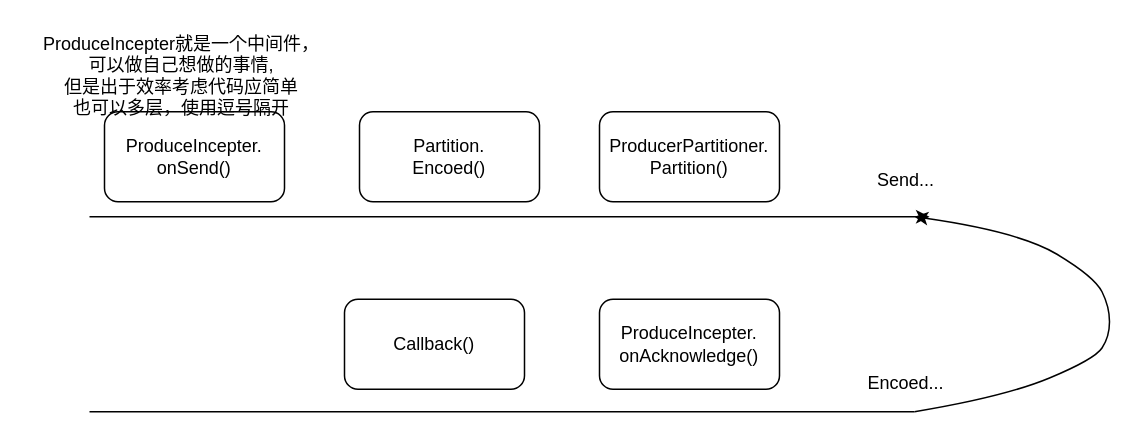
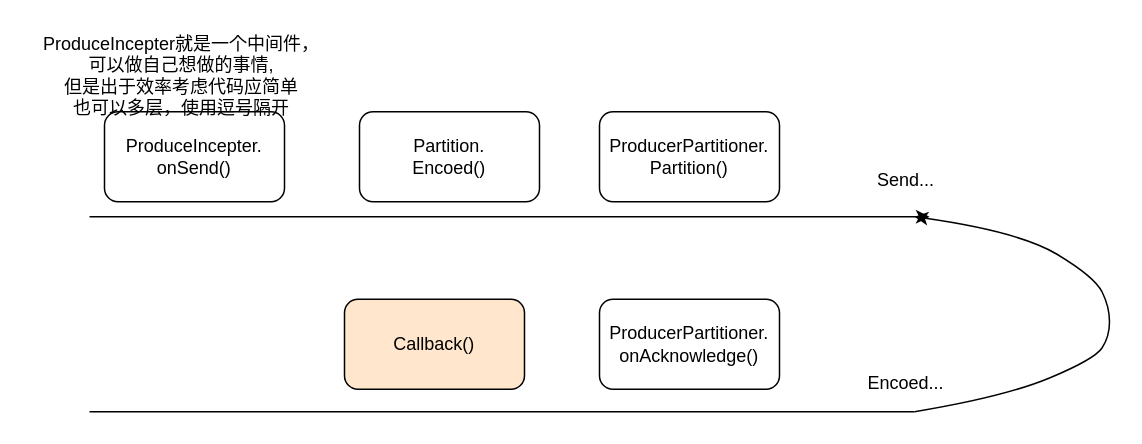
- <mxCell id="9" value="Callback()" style="rounded=1;whiteSpace=wrap;html=1;" parent="1" vertex="1"><mxGeometry x="229" y="199" width="120" height="60" as="geometry" /></mxCell>
+ <mxCell id="9" value="Callback()" style="rounded=1;whiteSpace=wrap;html=1;fillColor=#ffe6cc;" parent="1" vertex="1"><mxGeometry x="229" y="199" width="120" height="60" as="geometry" /></mxCell>
- <mxCell id="8" value="&lt;span style=&quot;white-space: normal&quot;&gt;ProduceIncepter.&lt;/span&gt;&lt;br style=&quot;white-space: normal&quot;&gt;&lt;span style=&quot;white-space: normal&quot;&gt;onAcknowledge()&lt;/span&gt;" style="rounded=1;whiteSpace=wrap;html=1;" parent="1" vertex="1"><mxGeometry x="399" y="199" width="120" height="60" as="geometry" /></mxCell>
+ <mxCell id="8" value="&lt;span style=&quot;white-space: normal&quot;&gt;ProducerPartitioner.&lt;/span&gt;&lt;br style=&quot;white-space: normal&quot;&gt;&lt;span style=&quot;white-space: normal&quot;&gt;onAcknowledge()&lt;/span&gt;" style="rounded=1;whiteSpace=wrap;html=1;" parent="1" vertex="1"><mxGeometry x="399" y="199" width="120" height="60" as="geometry" /></mxCell>
